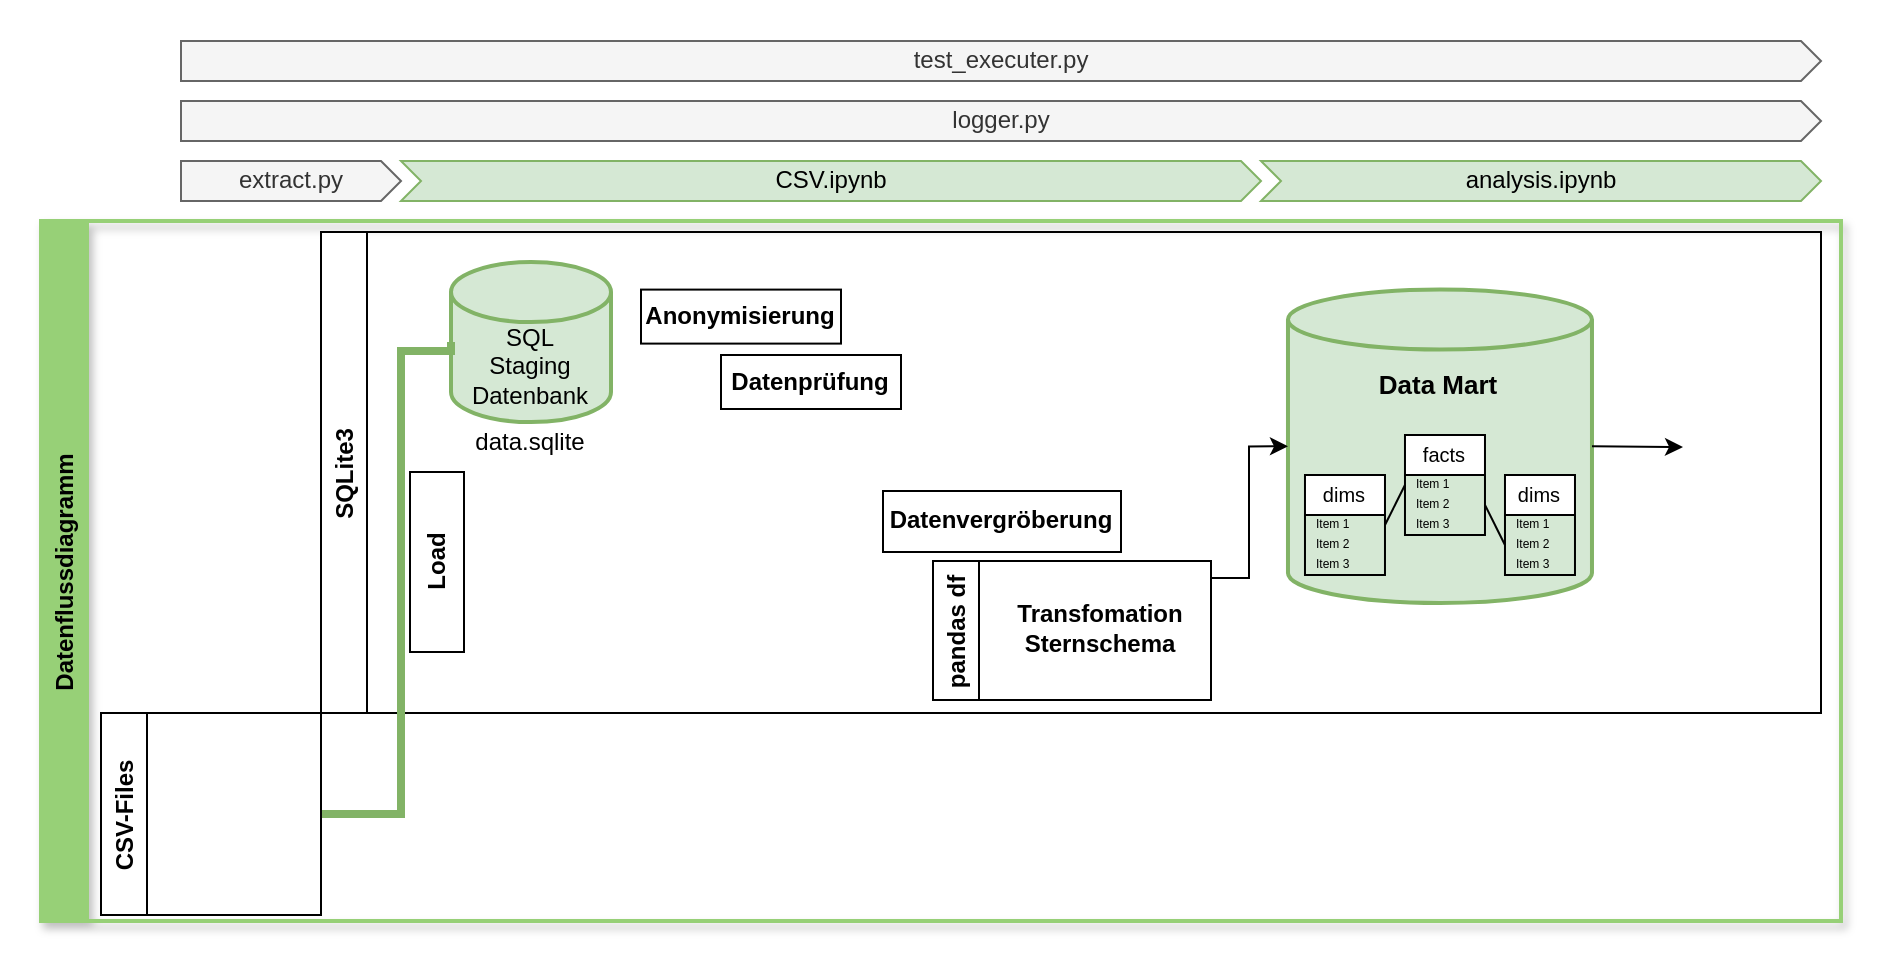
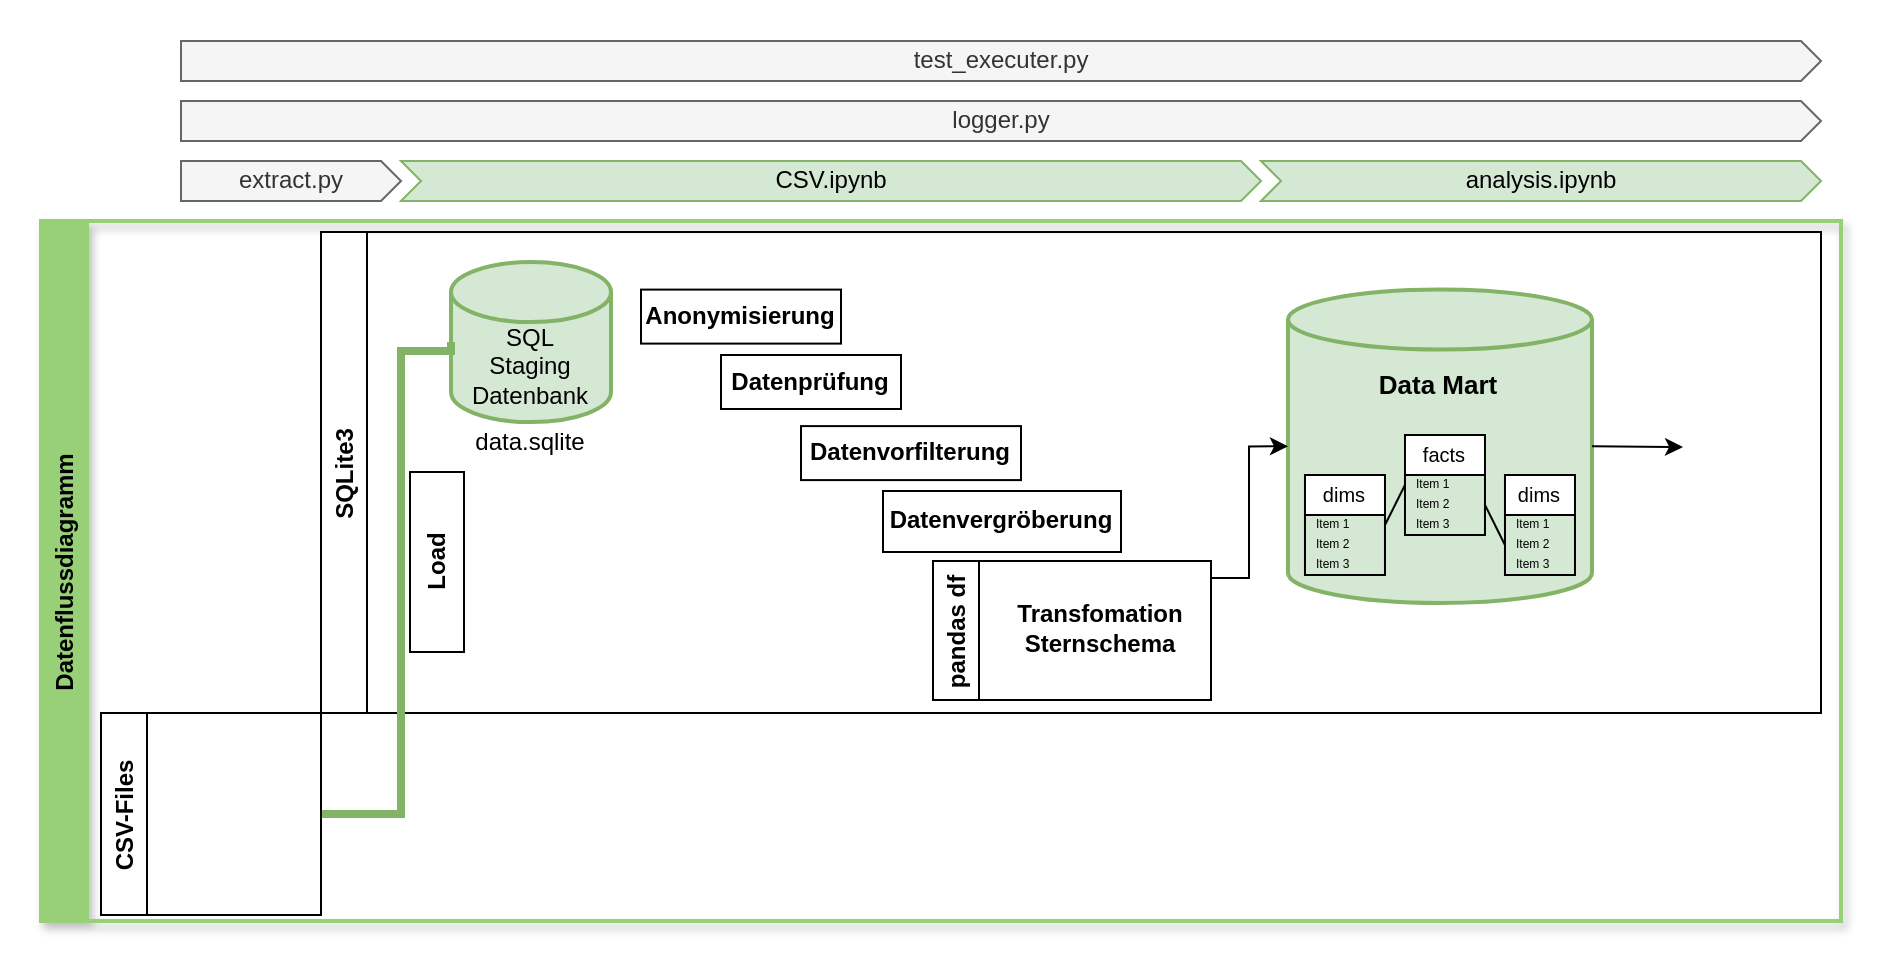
+ <mxCell id="31" value="&lt;b&gt;Datenvorfilterung&lt;br&gt;&lt;/b&gt;" style="whiteSpace=wrap;html=1;strokeWidth=1;labelBorderColor=none;strokeColor=default;labelBackgroundColor=none;gradientColor=none;" vertex="1" parent="3"><mxGeometry x="240" y="97.05" width="110" height="27" as="geometry" /></mxCell>
